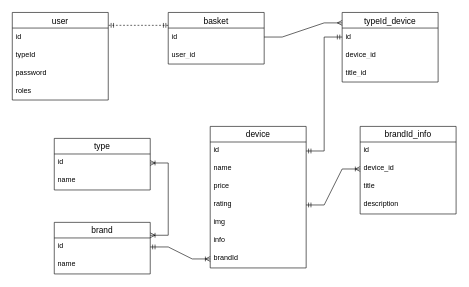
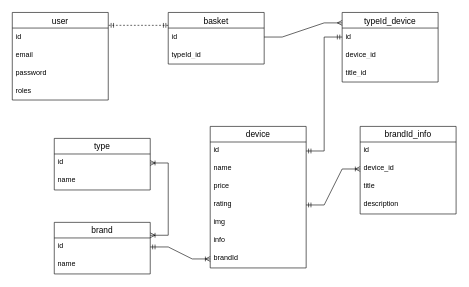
- <mxCell id="4" value="typeId&lt;br&gt;" style="text;strokeColor=none;fillColor=none;spacingLeft=4;spacingRight=4;overflow=hidden;rotatable=0;points=[[0,0.5],[1,0.5]];portConstraint=eastwest;fontSize=12;whiteSpace=wrap;html=1;" vertex="1" parent="2"><mxGeometry y="56" width="160" height="30" as="geometry" /></mxCell>
+ <mxCell id="4" value="email&lt;br&gt;" style="text;strokeColor=none;fillColor=none;spacingLeft=4;spacingRight=4;overflow=hidden;rotatable=0;points=[[0,0.5],[1,0.5]];portConstraint=eastwest;fontSize=12;whiteSpace=wrap;html=1;" vertex="1" parent="2"><mxGeometry y="56" width="160" height="30" as="geometry" /></mxCell>
- <mxCell id="9" value="user_id&lt;br&gt;" style="text;strokeColor=none;fillColor=none;spacingLeft=4;spacingRight=4;overflow=hidden;rotatable=0;points=[[0,0.5],[1,0.5]];portConstraint=eastwest;fontSize=12;whiteSpace=wrap;html=1;" vertex="1" parent="7"><mxGeometry y="56" width="160" height="30" as="geometry" /></mxCell>
+ <mxCell id="9" value="typeId_id&lt;br&gt;" style="text;strokeColor=none;fillColor=none;spacingLeft=4;spacingRight=4;overflow=hidden;rotatable=0;points=[[0,0.5],[1,0.5]];portConstraint=eastwest;fontSize=12;whiteSpace=wrap;html=1;" vertex="1" parent="7"><mxGeometry y="56" width="160" height="30" as="geometry" /></mxCell>
